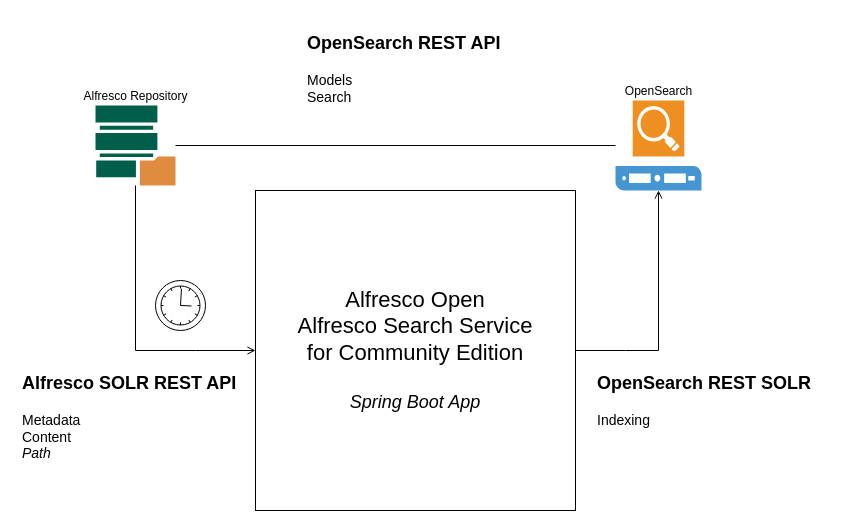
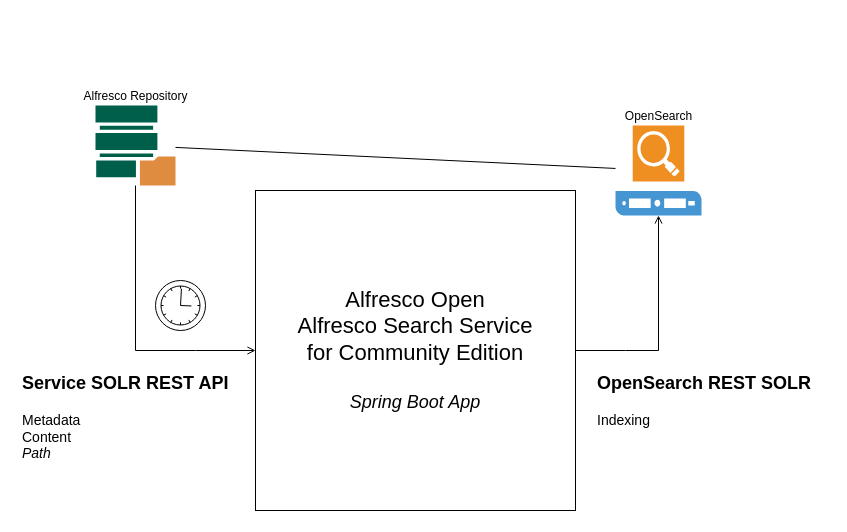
- <mxCell id="8" value="&lt;h1 style=&quot;margin-top: 0px;&quot;&gt;&lt;span style=&quot;font-size: 18px;&quot;&gt;OpenSearch REST API&lt;/span&gt;&lt;/h1&gt;&lt;div&gt;&lt;font style=&quot;font-size: 14px;&quot;&gt;Models&lt;/font&gt;&lt;/div&gt;&lt;div&gt;&lt;font style=&quot;font-size: 14px;&quot;&gt;Search&lt;/font&gt;&lt;/div&gt;" style="text;html=1;whiteSpace=wrap;overflow=hidden;rounded=0;" vertex="1" parent="1"><mxGeometry x="305" y="20" width="200" height="120" as="geometry" /></mxCell>
- <mxCell id="2" value="OpenSearch" style="shadow=0;dashed=0;html=1;strokeColor=none;fillColor=#4495D1;labelPosition=center;verticalLabelPosition=top;verticalAlign=bottom;align=center;outlineConnect=0;shape=mxgraph.veeam.2d.veeam_backup_search_server;" vertex="1" parent="1"><mxGeometry x="615" y="100" width="86" height="90" as="geometry" /></mxCell>
+ <mxCell id="2" value="OpenSearch" style="shadow=0;dashed=0;html=1;strokeColor=none;fillColor=#4495D1;labelPosition=center;verticalLabelPosition=top;verticalAlign=bottom;align=center;outlineConnect=0;shape=mxgraph.veeam.2d.veeam_backup_search_server;" vertex="1" parent="1"><mxGeometry x="615" y="125" width="86" height="90" as="geometry" /></mxCell>
- <mxCell id="9" value="&lt;h1 style=&quot;margin-top: 0px;&quot;&gt;&lt;span style=&quot;font-size: 18px;&quot;&gt;Alfresco SOLR REST API&lt;/span&gt;&lt;/h1&gt;&lt;div&gt;&lt;span style=&quot;font-size: 14px;&quot;&gt;Metadata&lt;/span&gt;&lt;/div&gt;&lt;div&gt;&lt;span style=&quot;font-size: 14px;&quot;&gt;Content&lt;/span&gt;&lt;/div&gt;&lt;div&gt;&lt;span style=&quot;font-size: 14px;&quot;&gt;&lt;i&gt;Path&lt;/i&gt;&lt;/span&gt;&lt;/div&gt;" style="text;html=1;whiteSpace=wrap;overflow=hidden;rounded=0;" vertex="1" parent="1"><mxGeometry x="20" y="360" width="230" height="110" as="geometry" /></mxCell>
+ <mxCell id="9" value="&lt;h1 style=&quot;margin-top: 0px;&quot;&gt;&lt;span style=&quot;font-size: 18px;&quot;&gt;Service SOLR REST API&lt;/span&gt;&lt;/h1&gt;&lt;div&gt;&lt;span style=&quot;font-size: 14px;&quot;&gt;Metadata&lt;/span&gt;&lt;/div&gt;&lt;div&gt;&lt;span style=&quot;font-size: 14px;&quot;&gt;Content&lt;/span&gt;&lt;/div&gt;&lt;div&gt;&lt;span style=&quot;font-size: 14px;&quot;&gt;&lt;i&gt;Path&lt;/i&gt;&lt;/span&gt;&lt;/div&gt;" style="text;html=1;whiteSpace=wrap;overflow=hidden;rounded=0;" vertex="1" parent="1"><mxGeometry x="20" y="360" width="230" height="110" as="geometry" /></mxCell>
